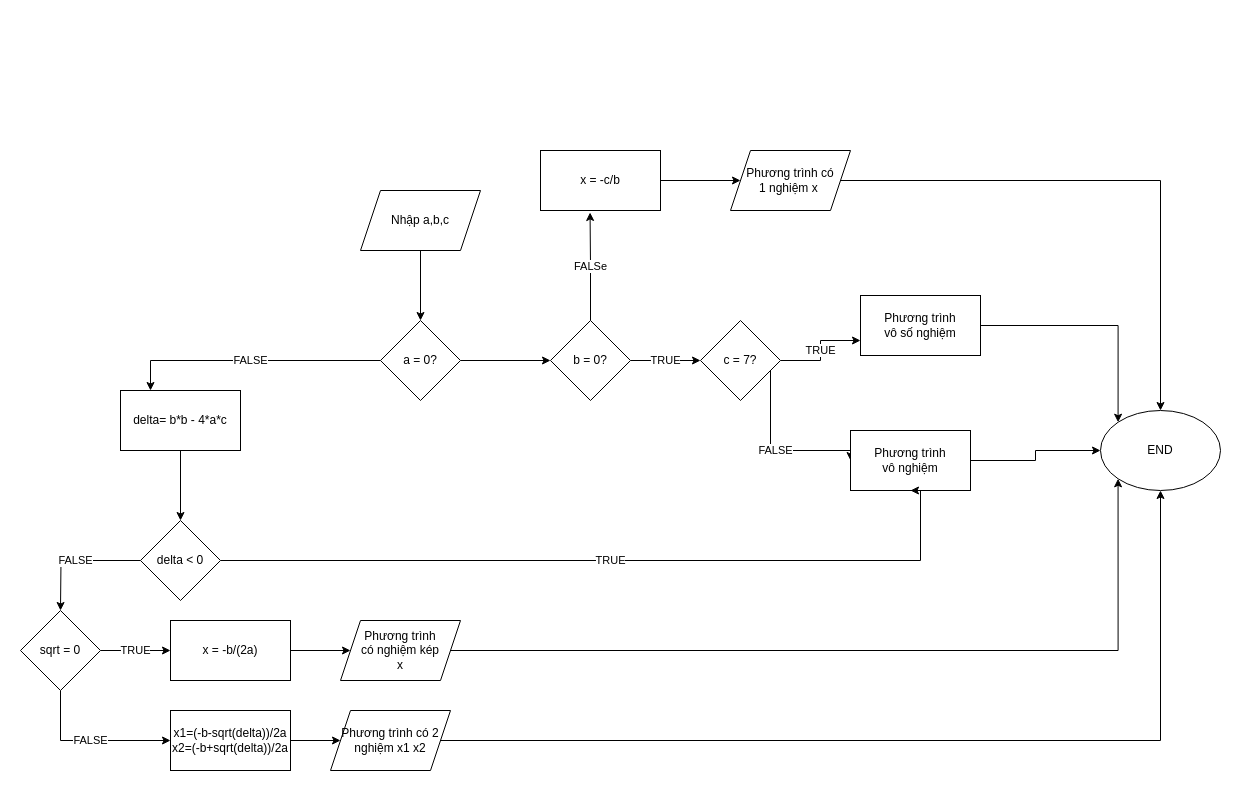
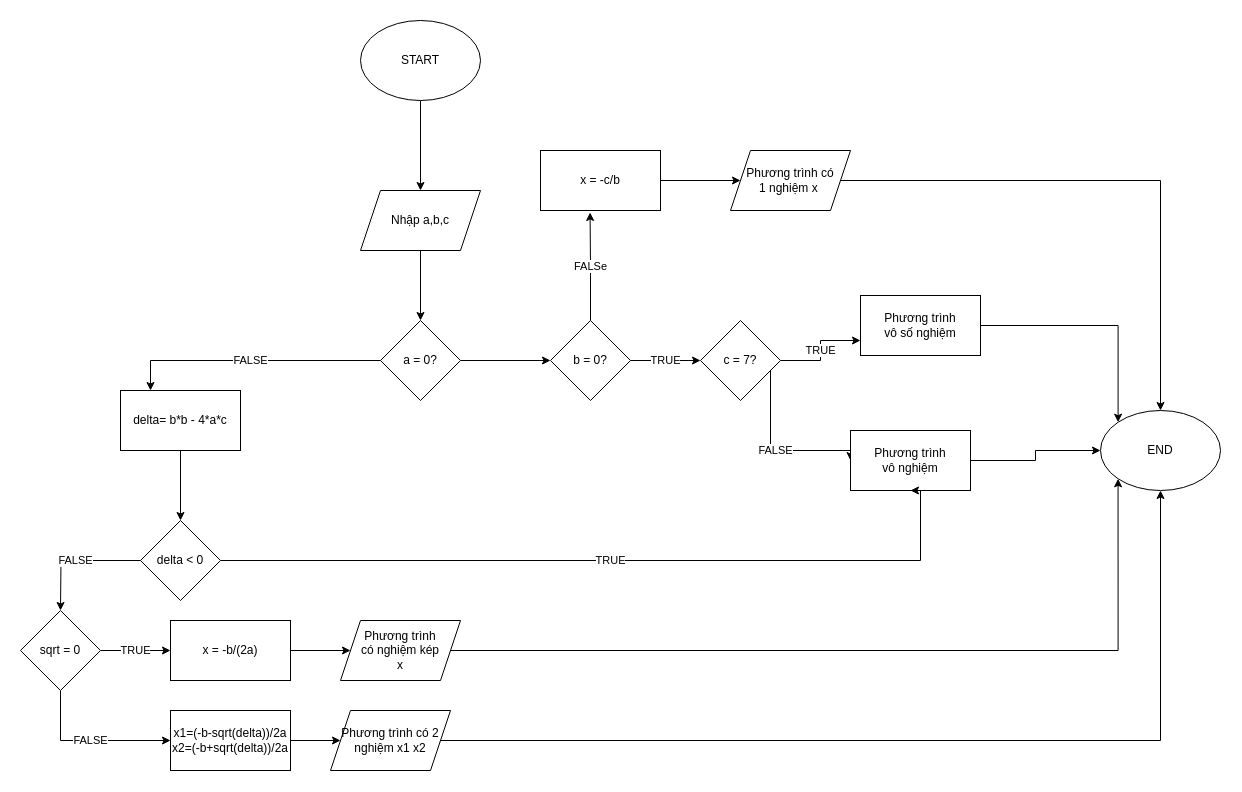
+ <mxCell id="3" value="START" style="ellipse;whiteSpace=wrap;html=1;" vertex="1" parent="1"><mxGeometry x="360" y="20" width="120" height="80" as="geometry" /></mxCell>
+ <mxCell id="2" value="" style="edgeStyle=orthogonalEdgeStyle;rounded=0;orthogonalLoop=1;jettySize=auto;html=1;" edge="1" parent="1" source="3" target="5"><mxGeometry relative="1" as="geometry" /></mxCell>
